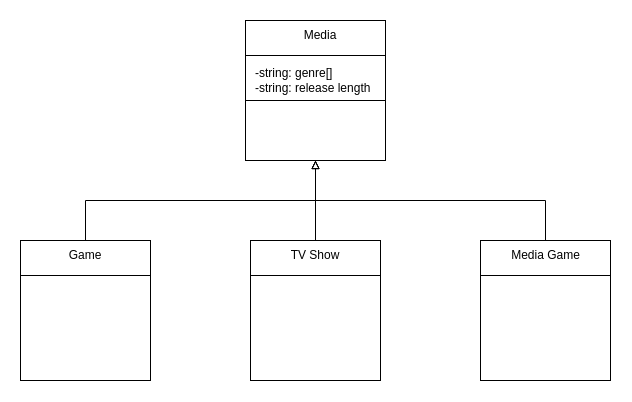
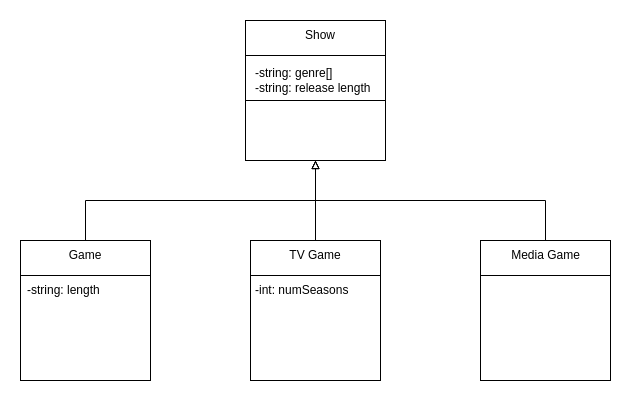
- <mxCell id="16" value="Media" style="text;html=1;strokeColor=none;fillColor=none;align=center;verticalAlign=middle;whiteSpace=wrap;rounded=0;" vertex="1" parent="1"><mxGeometry x="290" y="20" width="60" height="30" as="geometry" /></mxCell>
+ <mxCell id="16" value="Show" style="text;html=1;strokeColor=none;fillColor=none;align=center;verticalAlign=middle;whiteSpace=wrap;rounded=0;" vertex="1" parent="1"><mxGeometry x="290" y="20" width="60" height="30" as="geometry" /></mxCell>
- <mxCell id="9" value="TV Show" style="text;html=1;strokeColor=none;fillColor=none;align=center;verticalAlign=middle;whiteSpace=wrap;rounded=0;" vertex="1" parent="1"><mxGeometry x="285" y="240" width="60" height="30" as="geometry" /></mxCell>
+ <mxCell id="9" value="TV Game" style="text;html=1;strokeColor=none;fillColor=none;align=center;verticalAlign=middle;whiteSpace=wrap;rounded=0;" vertex="1" parent="1"><mxGeometry x="285" y="240" width="60" height="30" as="geometry" /></mxCell>
+ <mxCell id="19" value="-string: length" style="text;html=1;strokeColor=none;fillColor=none;align=left;verticalAlign=middle;whiteSpace=wrap;rounded=0;" vertex="1" parent="1"><mxGeometry x="25" y="270" width="125" height="40" as="geometry" /></mxCell>
+ <mxCell id="20" value="-int: numSeasons" style="text;html=1;strokeColor=none;fillColor=none;align=left;verticalAlign=middle;whiteSpace=wrap;rounded=0;" vertex="1" parent="1"><mxGeometry x="252.5" y="270" width="125" height="40" as="geometry" /></mxCell>
